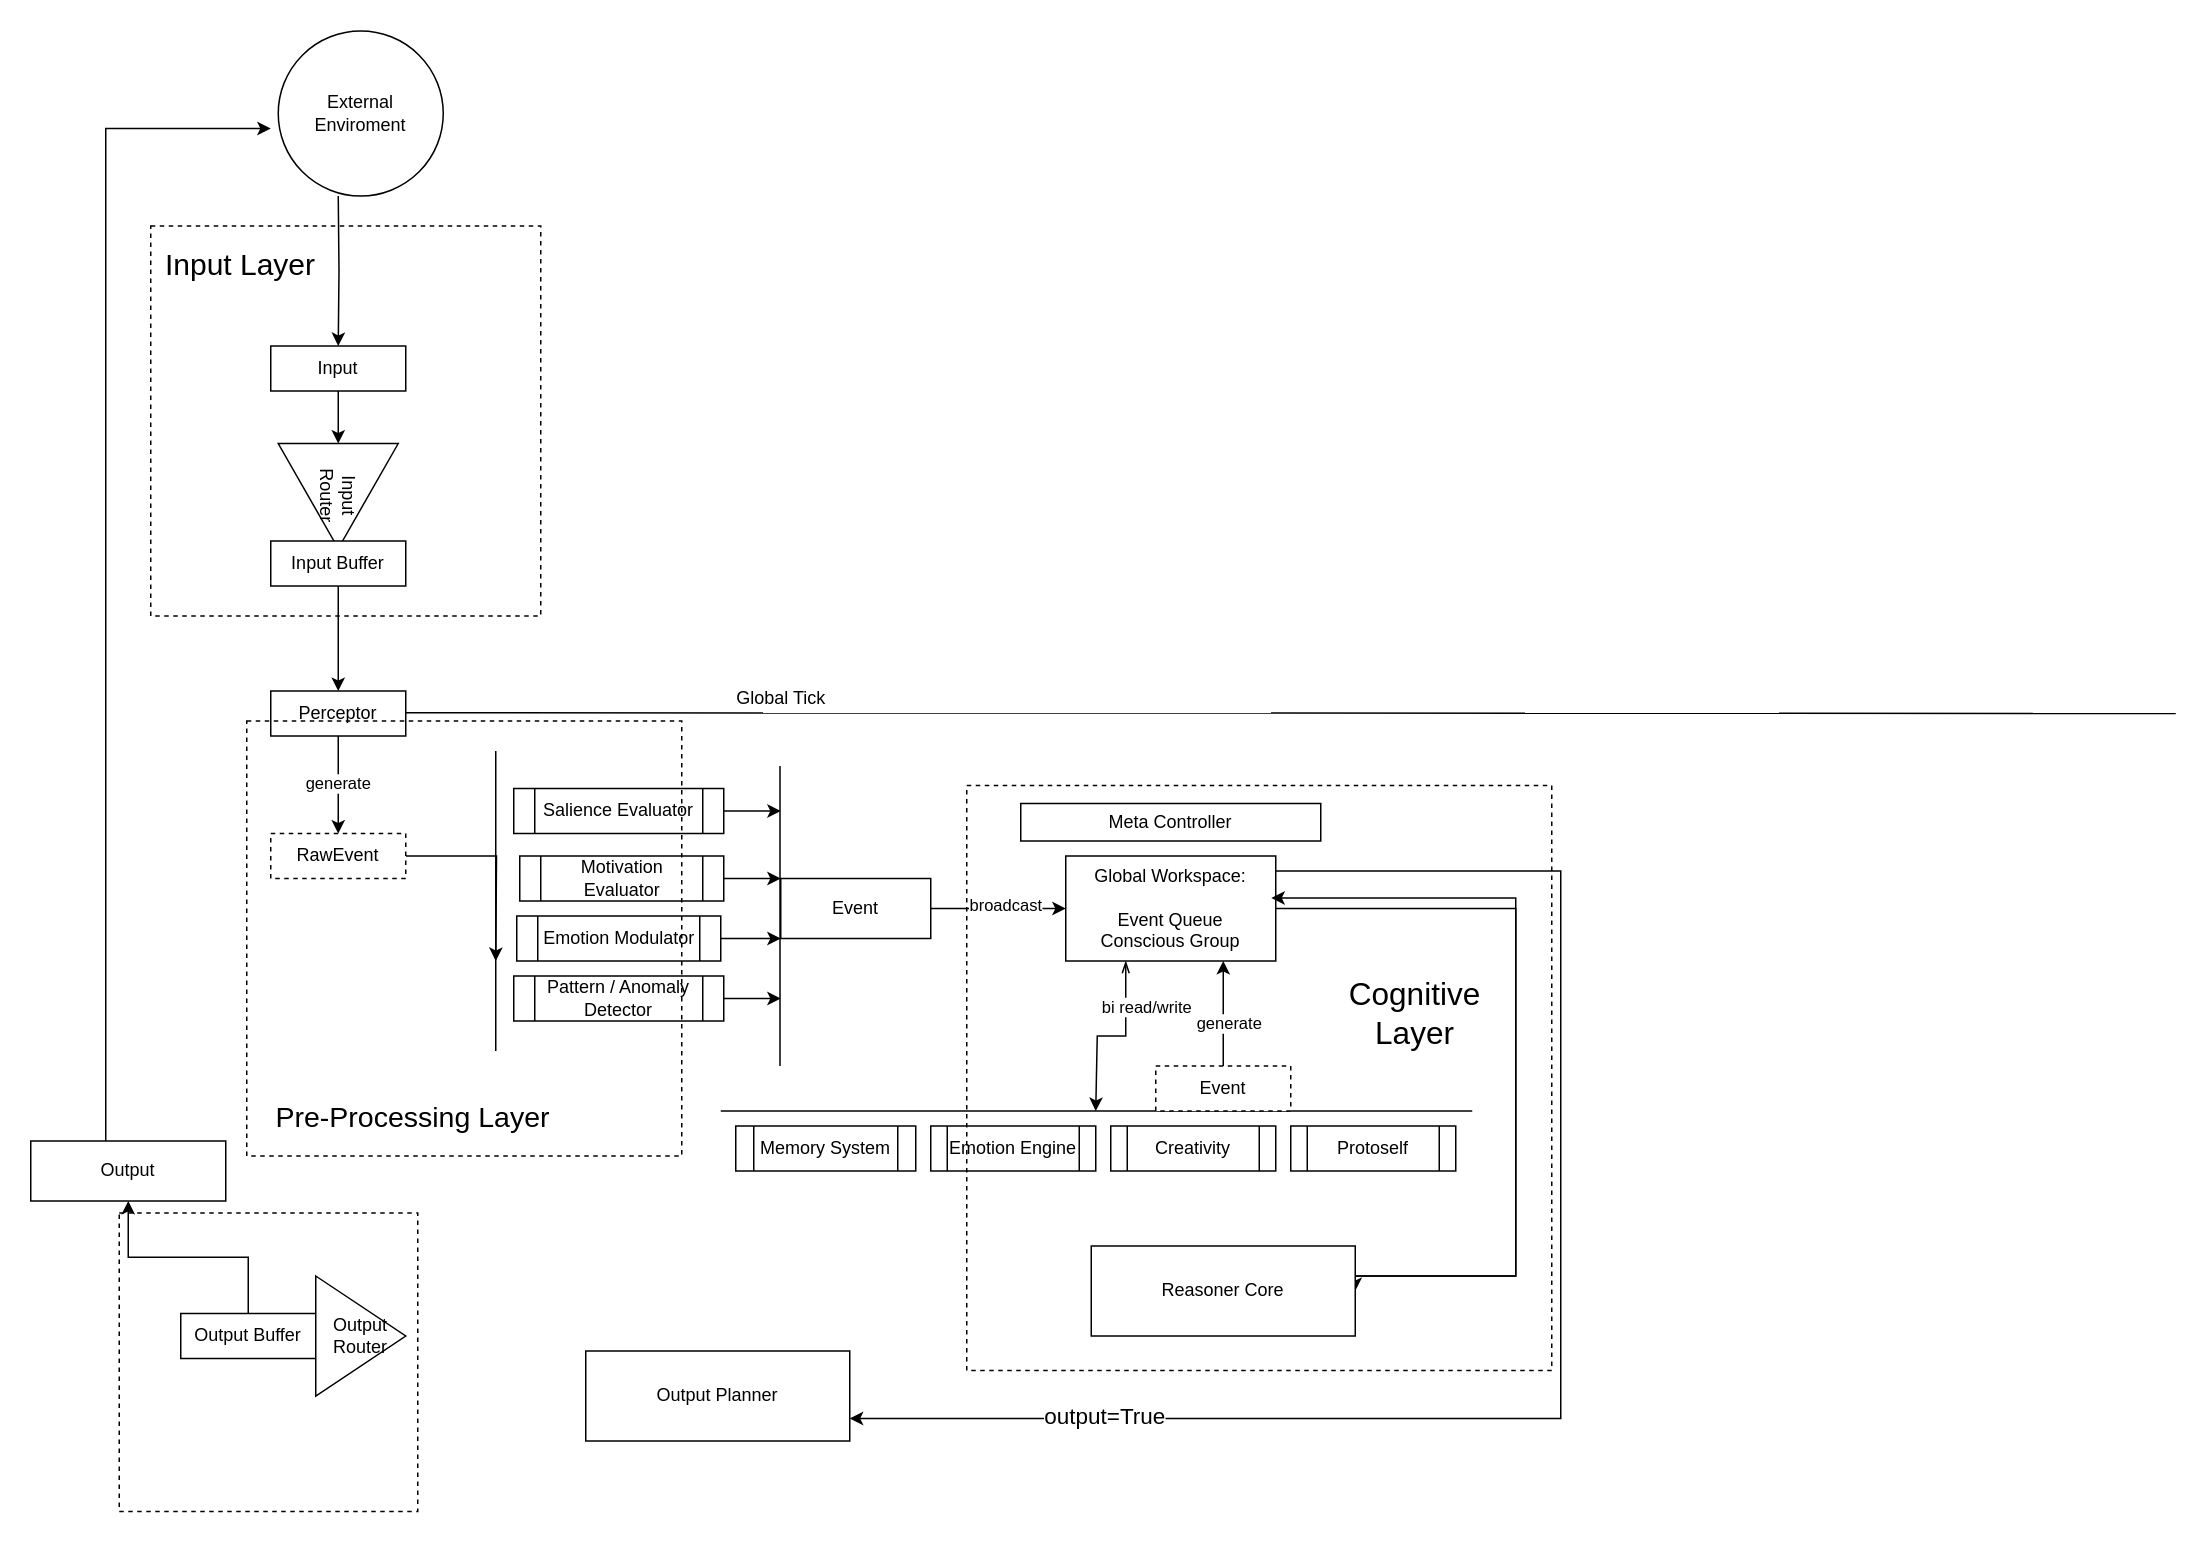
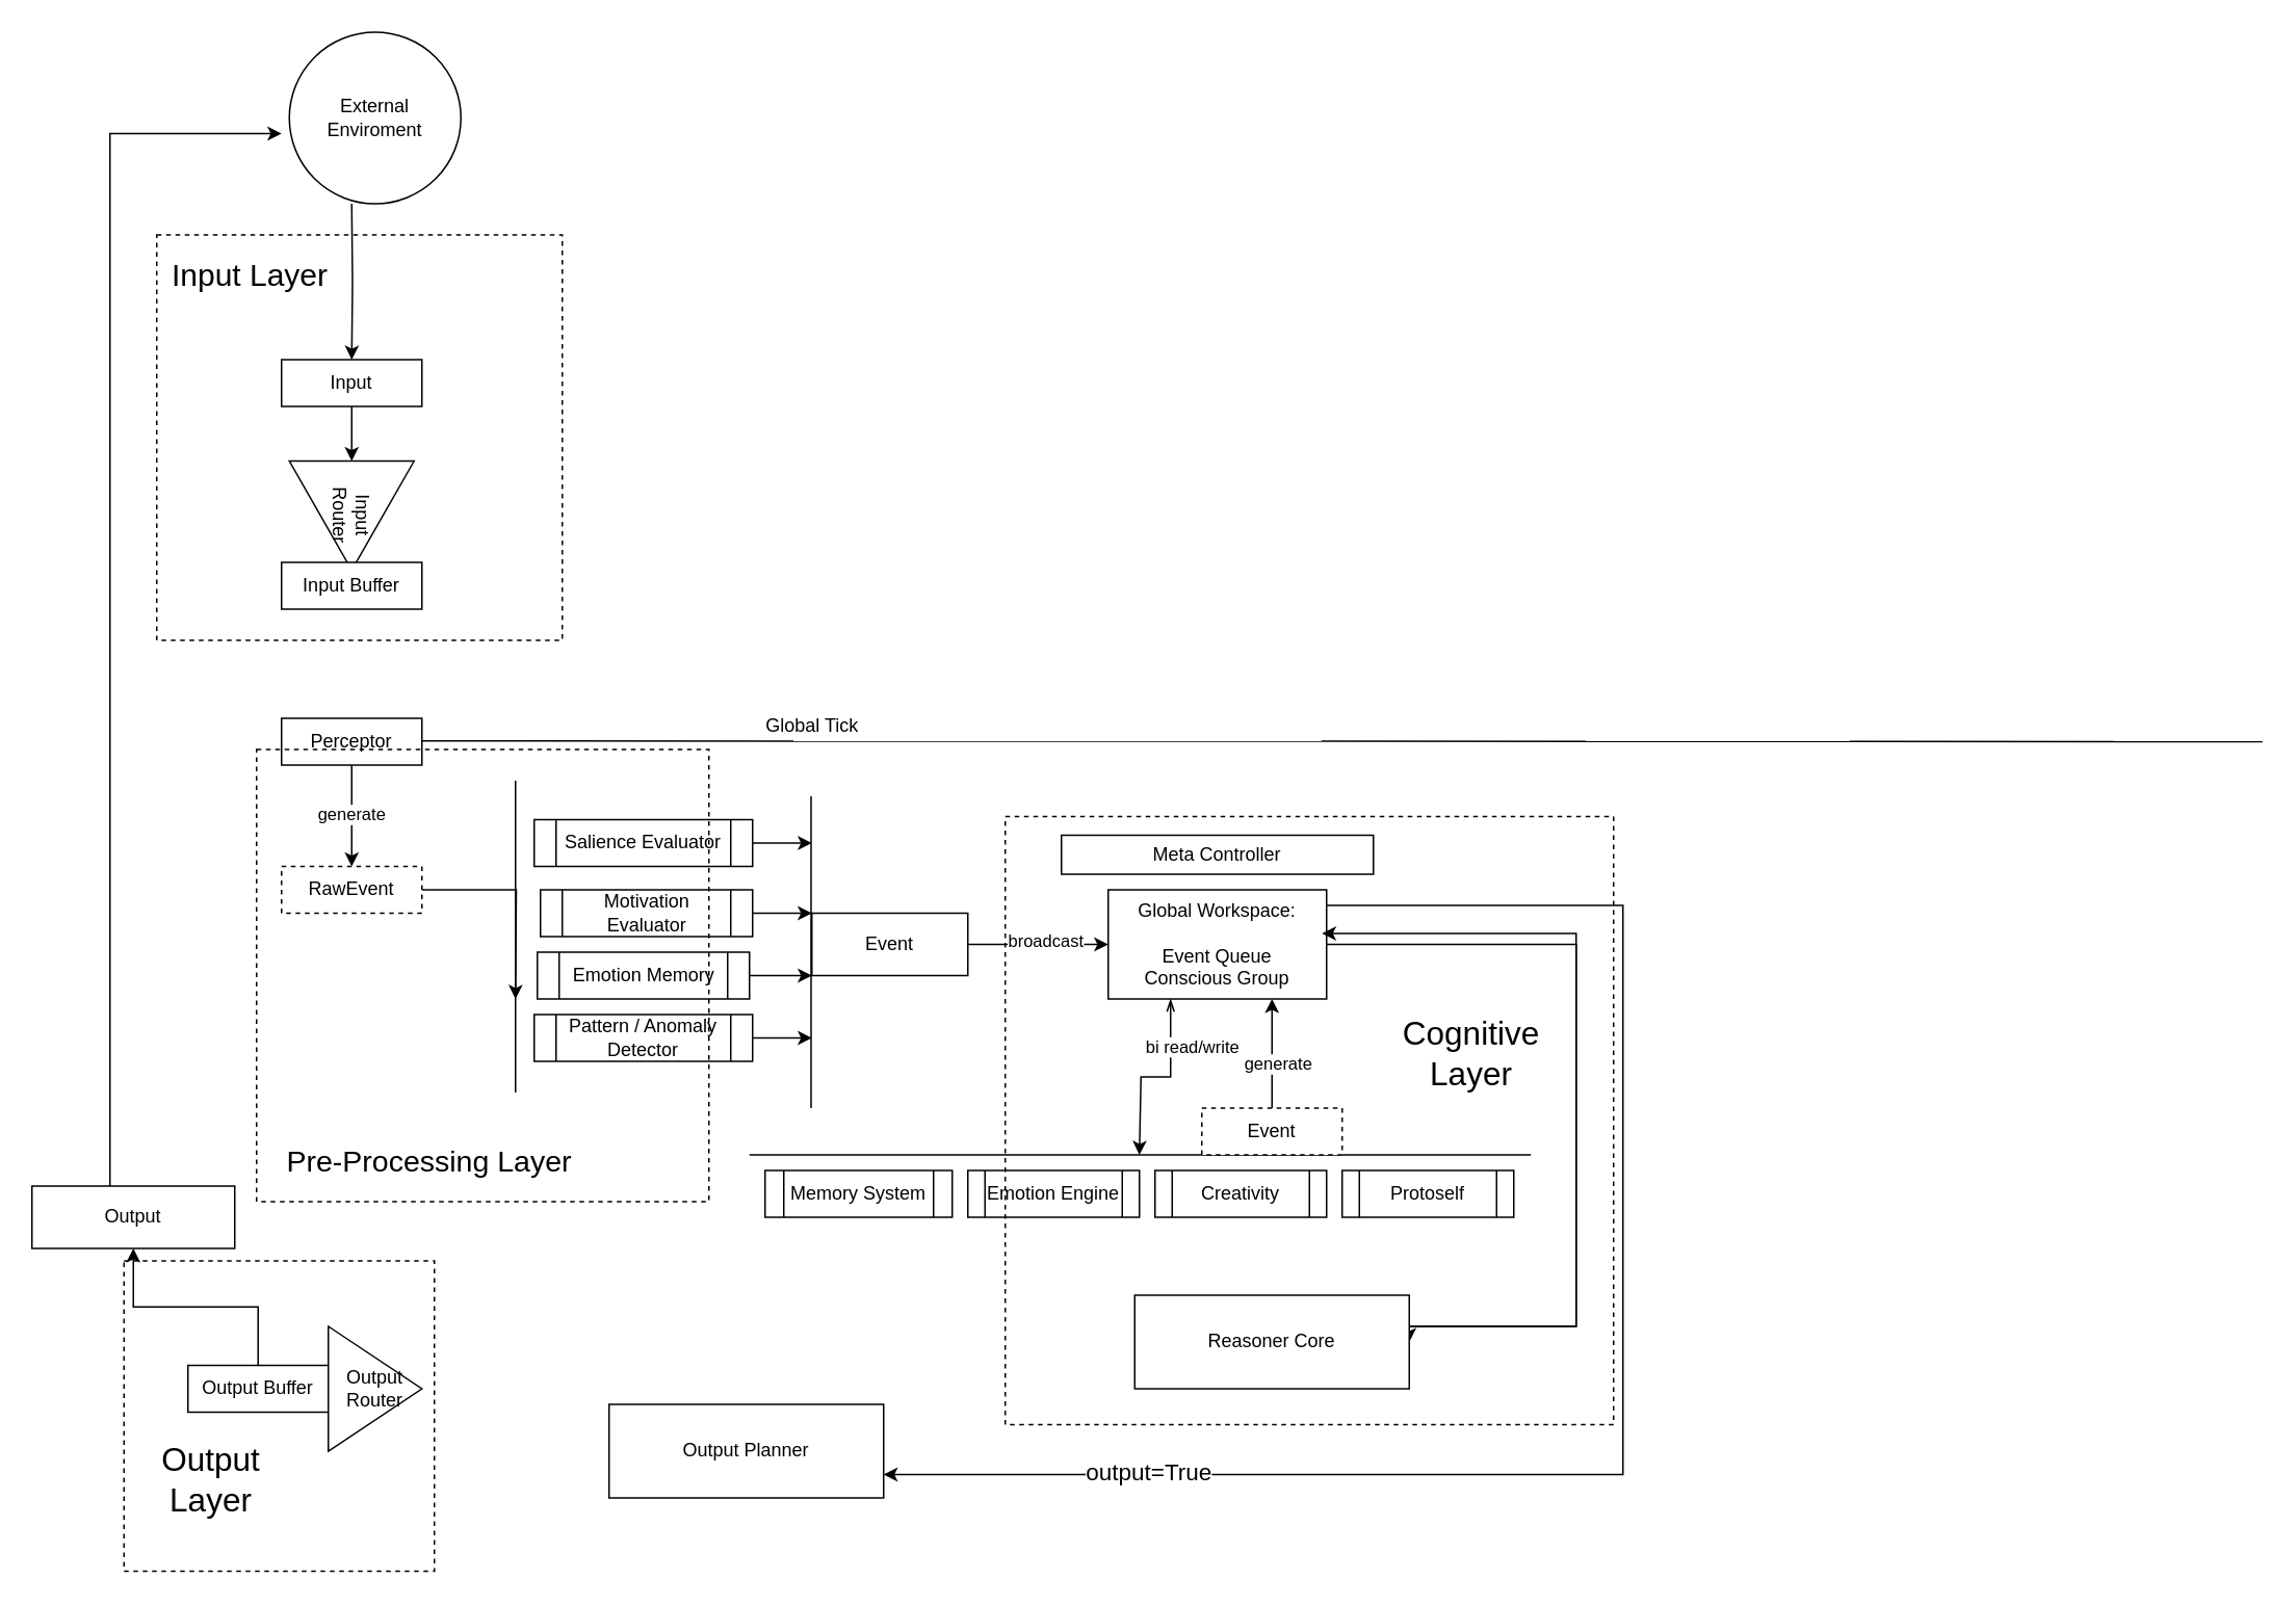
- <mxCell id="6" style="edgeStyle=orthogonalEdgeStyle;rounded=0;orthogonalLoop=1;jettySize=auto;html=1;" edge="1" parent="1" source="7" target="10"><mxGeometry relative="1" as="geometry" /></mxCell>
- <mxCell id="21" value="Emotion Modulator" style="shape=process;whiteSpace=wrap;html=1;backgroundOutline=1;" vertex="1" parent="1"><mxGeometry x="344" y="610" width="136" height="30" as="geometry" /></mxCell>
+ <mxCell id="21" value="Emotion Memory" style="shape=process;whiteSpace=wrap;html=1;backgroundOutline=1;" vertex="1" parent="1"><mxGeometry x="344" y="610" width="136" height="30" as="geometry" /></mxCell>
+ <mxCell id="59" value="Output Layer" style="text;html=1;align=center;verticalAlign=middle;whiteSpace=wrap;rounded=0;fontSize=21;" vertex="1" parent="1"><mxGeometry x="85" y="933" width="100" height="30" as="geometry" /></mxCell>
